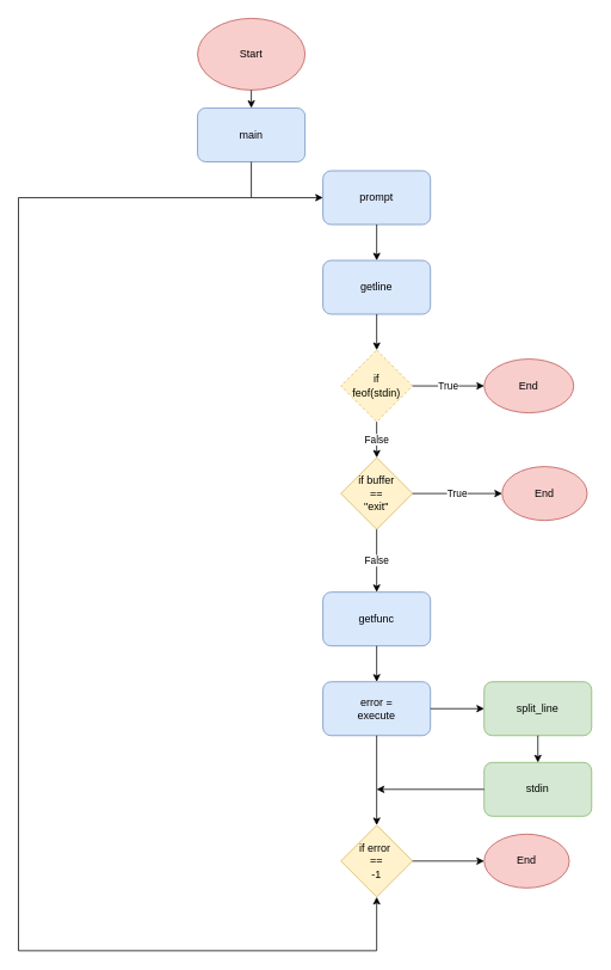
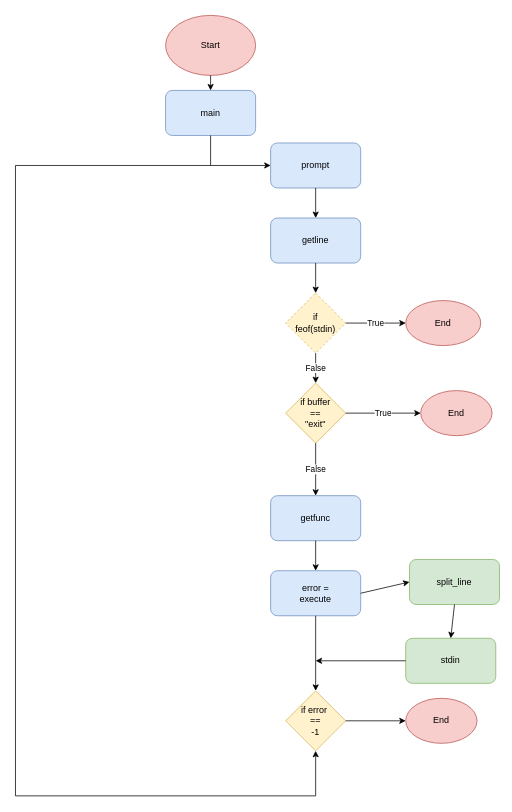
- <mxCell id="24" value="split_line" style="rounded=1;whiteSpace=wrap;html=1;fillColor=#d5e8d4;strokeColor=#82b366;" vertex="1" parent="1"><mxGeometry x="540" y="760" width="120" height="60" as="geometry" /></mxCell>
+ <mxCell id="24" value="split_line" style="rounded=1;whiteSpace=wrap;html=1;fillColor=#d5e8d4;strokeColor=#82b366;" vertex="1" parent="1"><mxGeometry x="545" y="745" width="120" height="60" as="geometry" /></mxCell>
